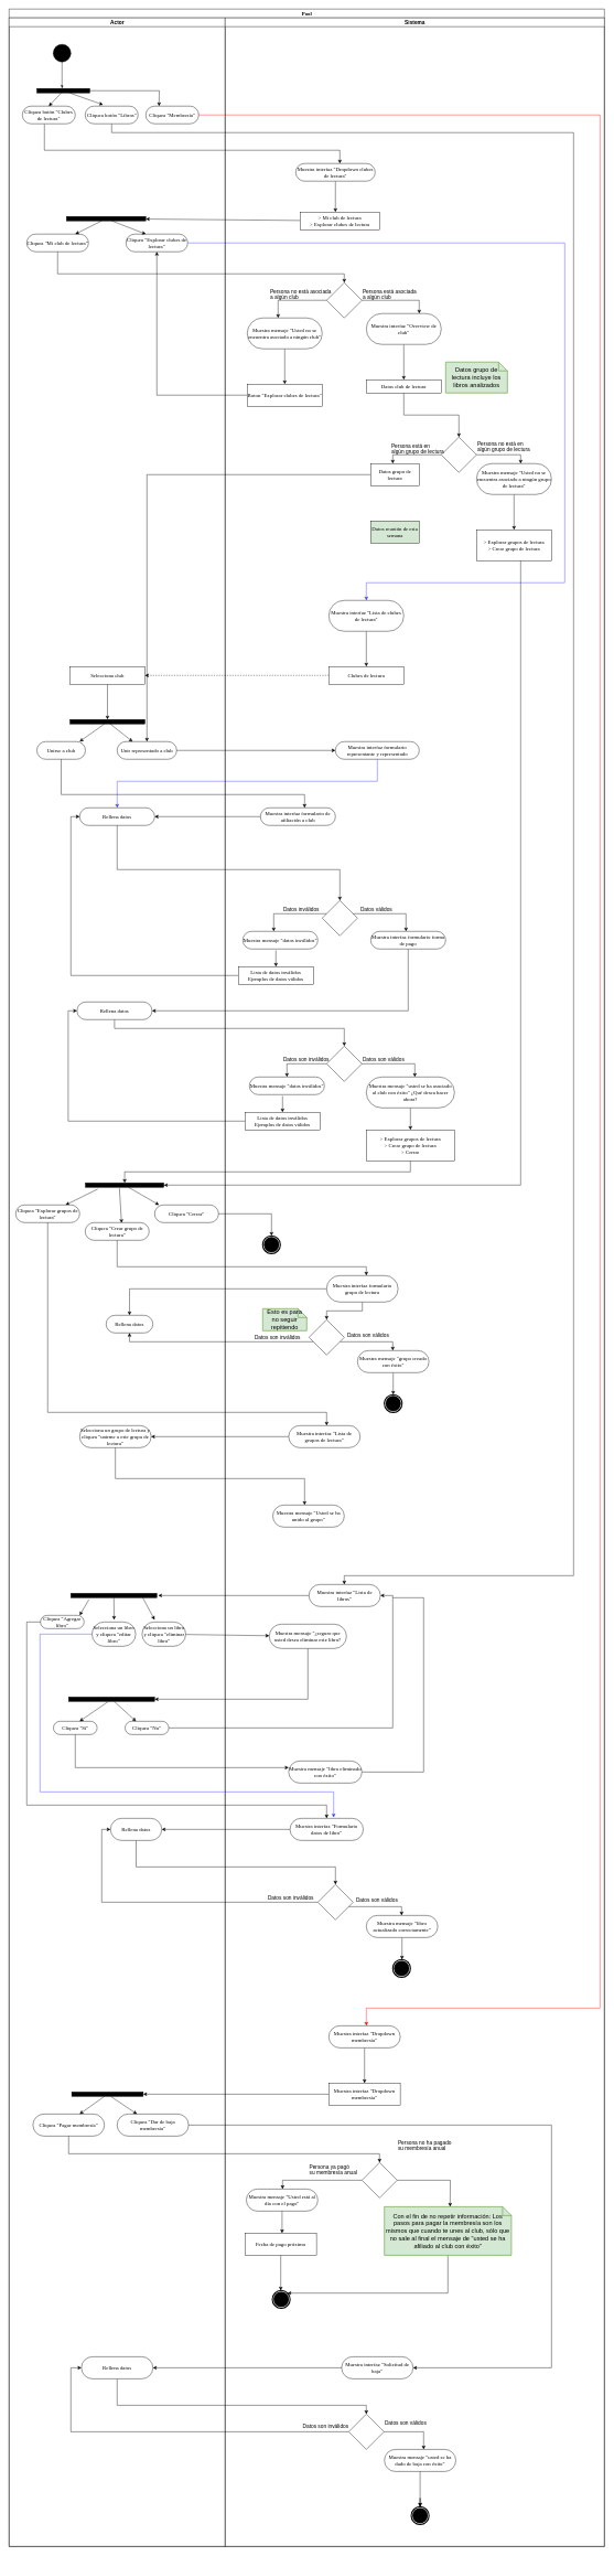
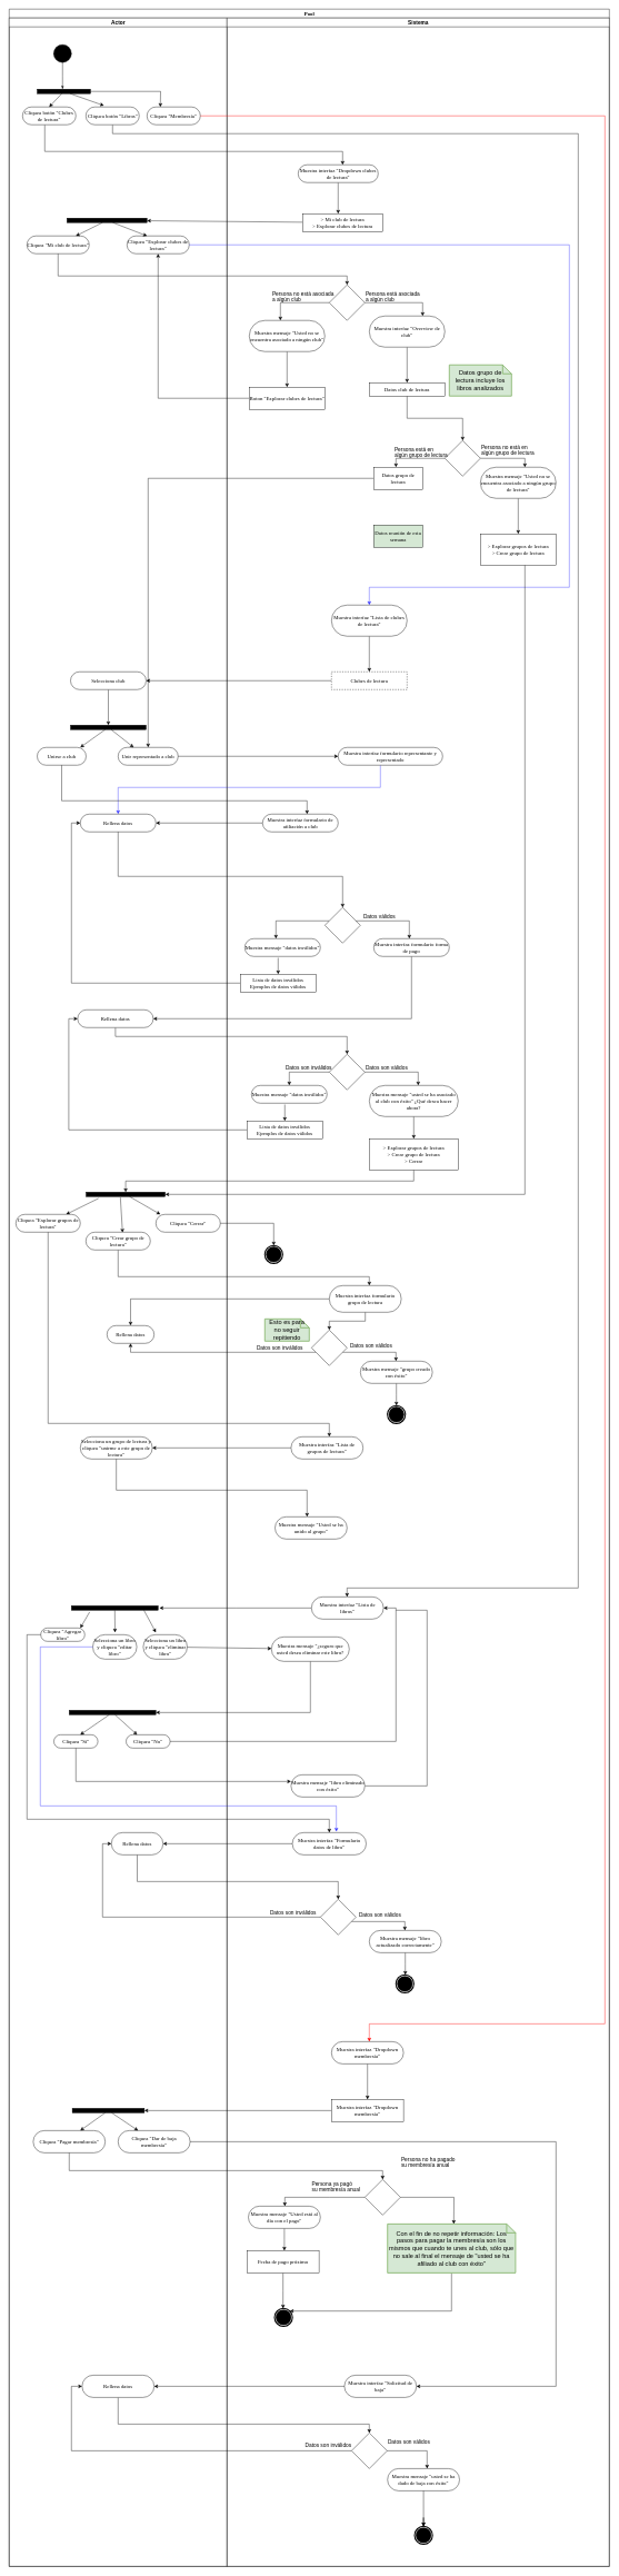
- <mxCell id="16" value="Selecciona club" style="whiteSpace=wrap;html=1;shadow=0;comic=0;labelBackgroundColor=none;strokeColor=#000000;strokeWidth=1;fillColor=#ffffff;fontFamily=Verdana;fontSize=12;fontColor=#000000;align=center;arcSize=50;rounded=0;" vertex="1" parent="4"><mxGeometry x="138" y="1470" width="170" height="40" as="geometry" /></mxCell>
+ <mxCell id="16" value="Selecciona club" style="rounded=1;whiteSpace=wrap;html=1;shadow=0;comic=0;labelBackgroundColor=none;strokeColor=#000000;strokeWidth=1;fillColor=#ffffff;fontFamily=Verdana;fontSize=12;fontColor=#000000;align=center;arcSize=50;" vertex="1" parent="4"><mxGeometry x="138" y="1470" width="170" height="40" as="geometry" /></mxCell>
- <mxCell id="54" value="" style="edgeStyle=orthogonalEdgeStyle;rounded=0;orthogonalLoop=1;jettySize=auto;html=1;dashed=1;" edge="1" parent="2" source="104" target="16"><mxGeometry relative="1" as="geometry" /></mxCell>
+ <mxCell id="54" value="" style="edgeStyle=orthogonalEdgeStyle;rounded=0;orthogonalLoop=1;jettySize=auto;html=1;" edge="1" parent="2" source="104" target="16"><mxGeometry relative="1" as="geometry" /></mxCell>
- <mxCell id="104" value="Clubes de lectura" style="rounded=0;whiteSpace=wrap;html=1;shadow=0;comic=0;labelBackgroundColor=none;strokeColor=#000000;strokeWidth=1;fillColor=#ffffff;fontFamily=Verdana;fontSize=12;fontColor=#000000;align=center;arcSize=50;" vertex="1" parent="77"><mxGeometry x="235" y="1470" width="170" height="40" as="geometry" /></mxCell>
+ <mxCell id="104" value="Clubes de lectura" style="rounded=0;whiteSpace=wrap;html=1;shadow=0;comic=0;labelBackgroundColor=none;strokeColor=#000000;strokeWidth=1;fillColor=#ffffff;fontFamily=Verdana;fontSize=12;fontColor=#000000;align=center;arcSize=50;dashed=1;" vertex="1" parent="77"><mxGeometry x="235" y="1470" width="170" height="40" as="geometry" /></mxCell>
- <mxCell id="124" value="Muestra interfaz formulario representante y representado" style="rounded=1;whiteSpace=wrap;html=1;shadow=0;comic=0;labelBackgroundColor=none;strokeColor=#000000;strokeWidth=1;fillColor=#ffffff;fontFamily=Verdana;fontSize=12;fontColor=#000000;align=center;arcSize=50;" vertex="1" parent="77"><mxGeometry x="250" y="1640" width="190" height="40" as="geometry" /></mxCell>
+ <mxCell id="124" value="Muestra interfaz formulario representante y representado" style="rounded=1;whiteSpace=wrap;html=1;shadow=0;comic=0;labelBackgroundColor=none;strokeColor=#000000;strokeWidth=1;fillColor=#ffffff;fontFamily=Verdana;fontSize=12;fontColor=#000000;align=center;arcSize=50;" vertex="1" parent="77"><mxGeometry x="250" y="1640" width="235" height="40" as="geometry" /></mxCell>
- <mxCell id="108" value="Datos inválidos" style="text;html=1;resizable=0;points=[];autosize=1;align=left;verticalAlign=top;spacingTop=-4;" vertex="1" parent="77"><mxGeometry x="130" y="2010" width="90" height="20" as="geometry" /></mxCell>
